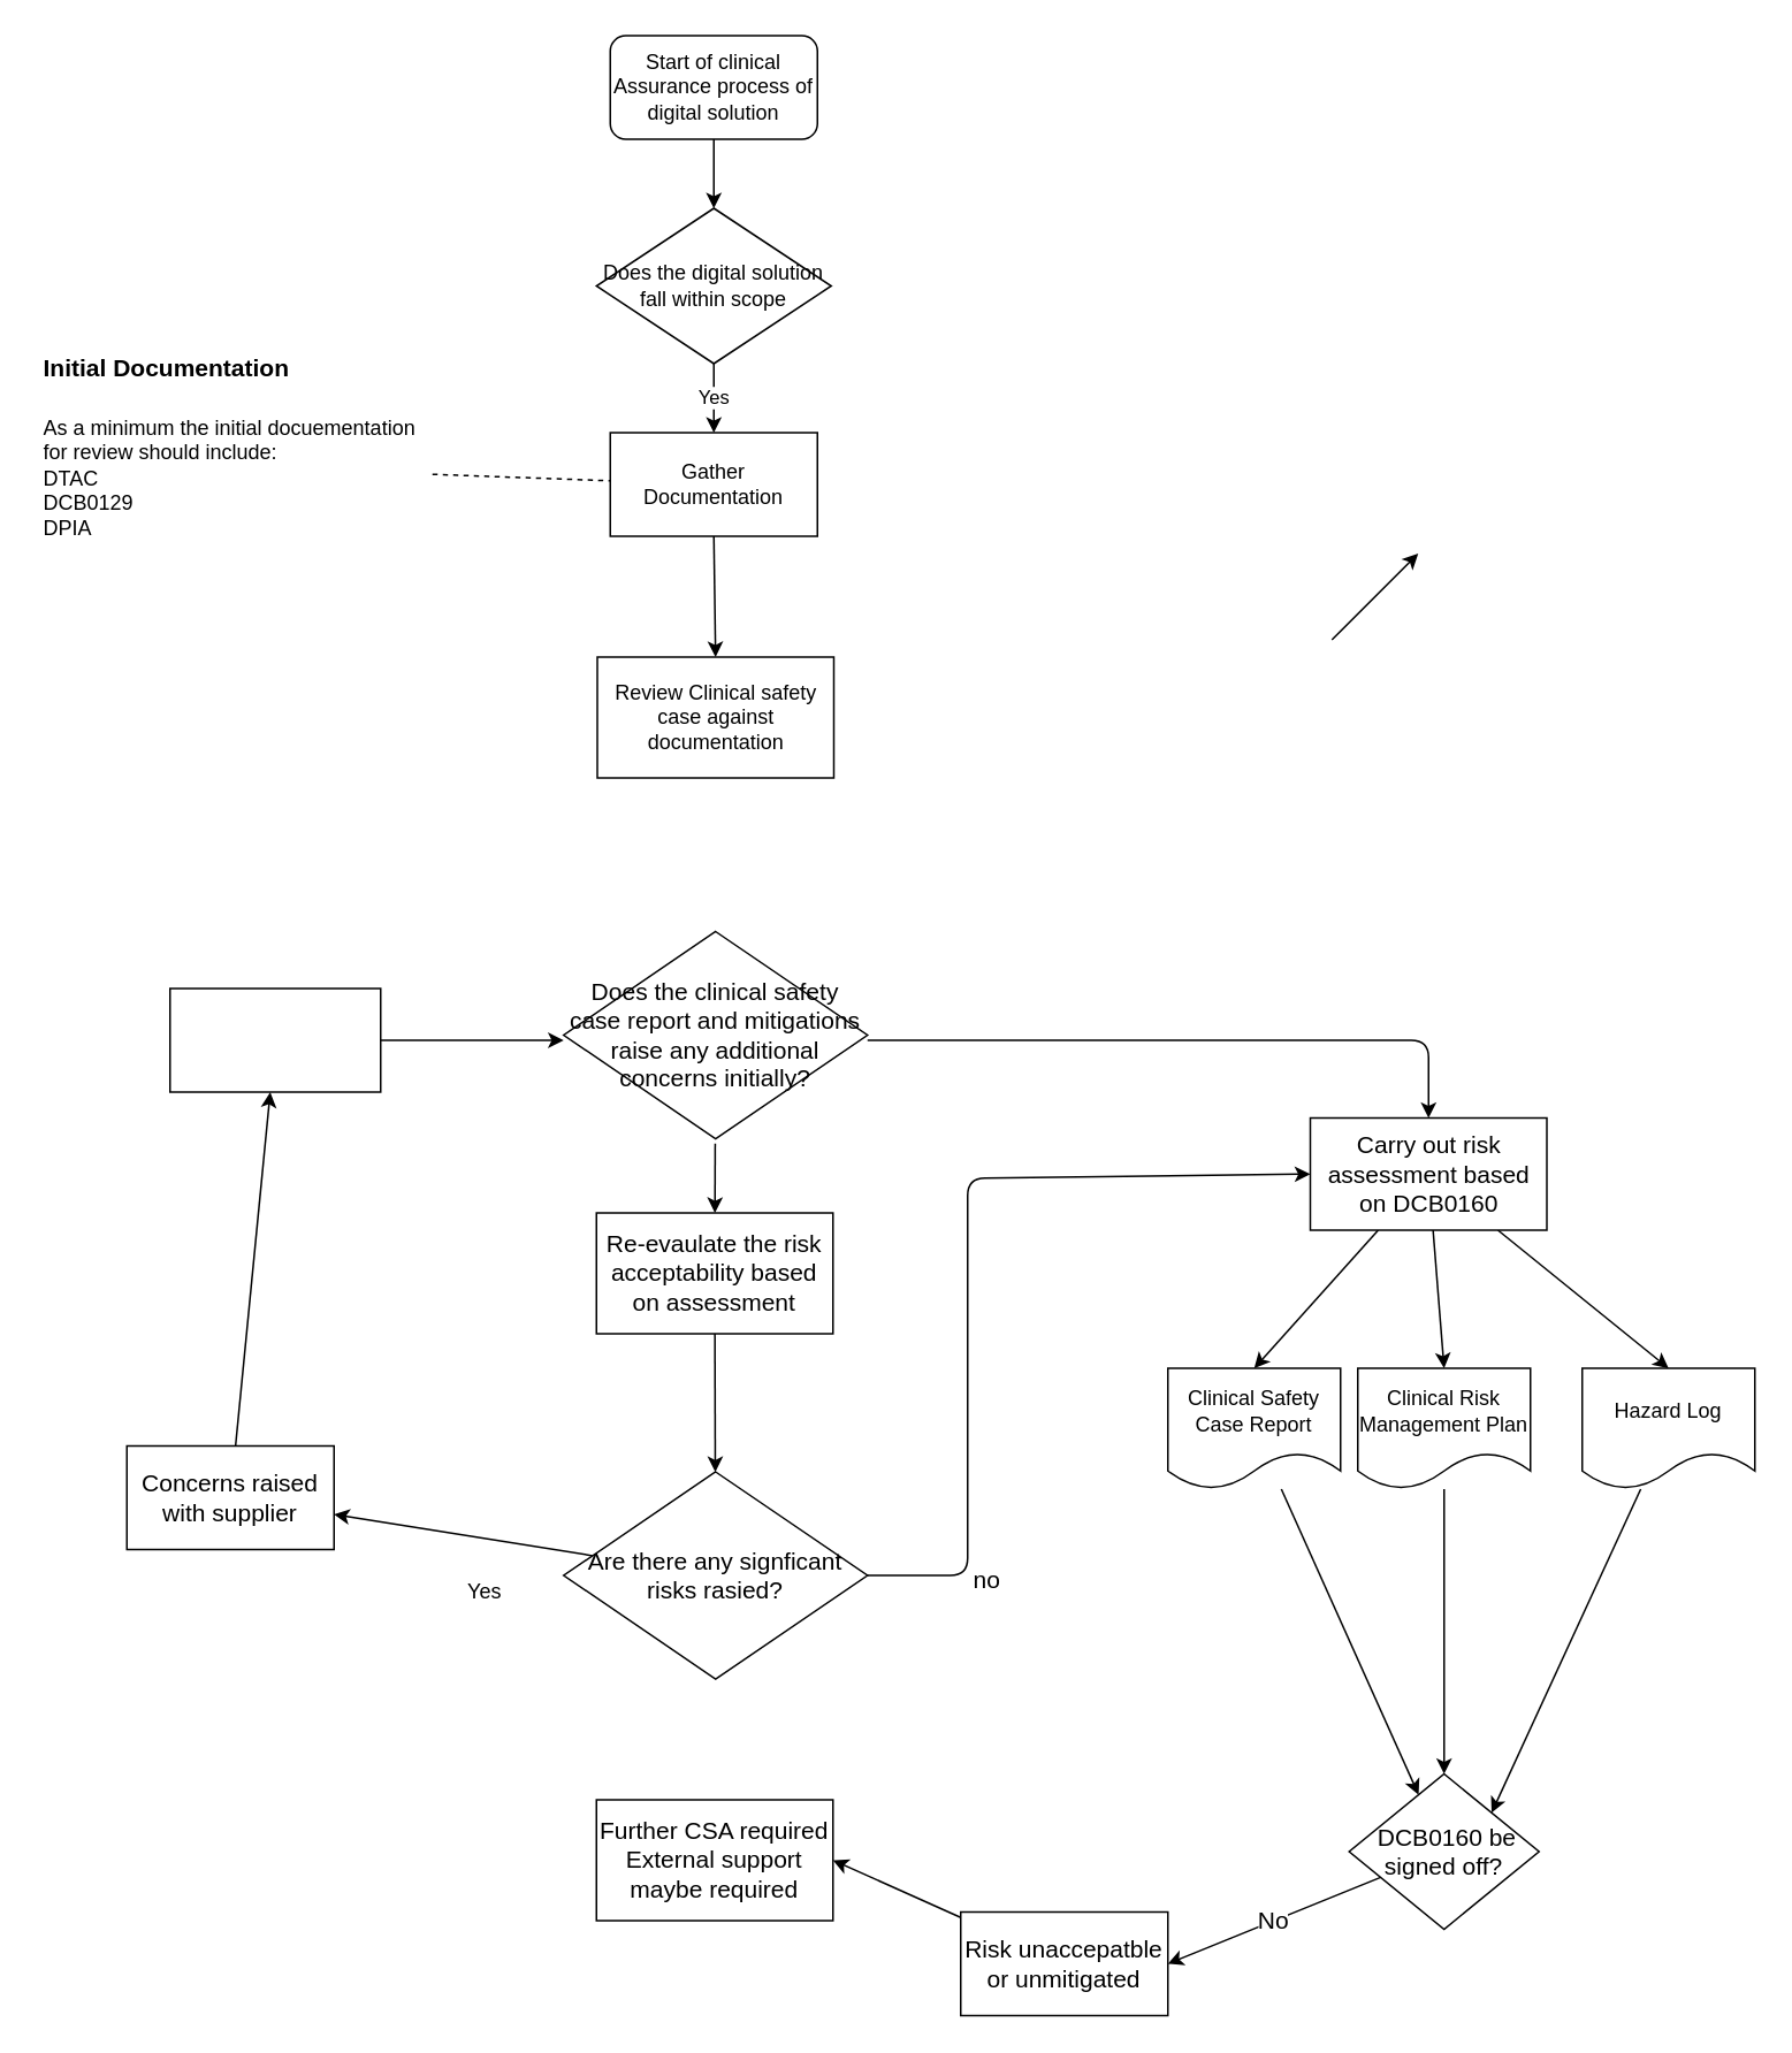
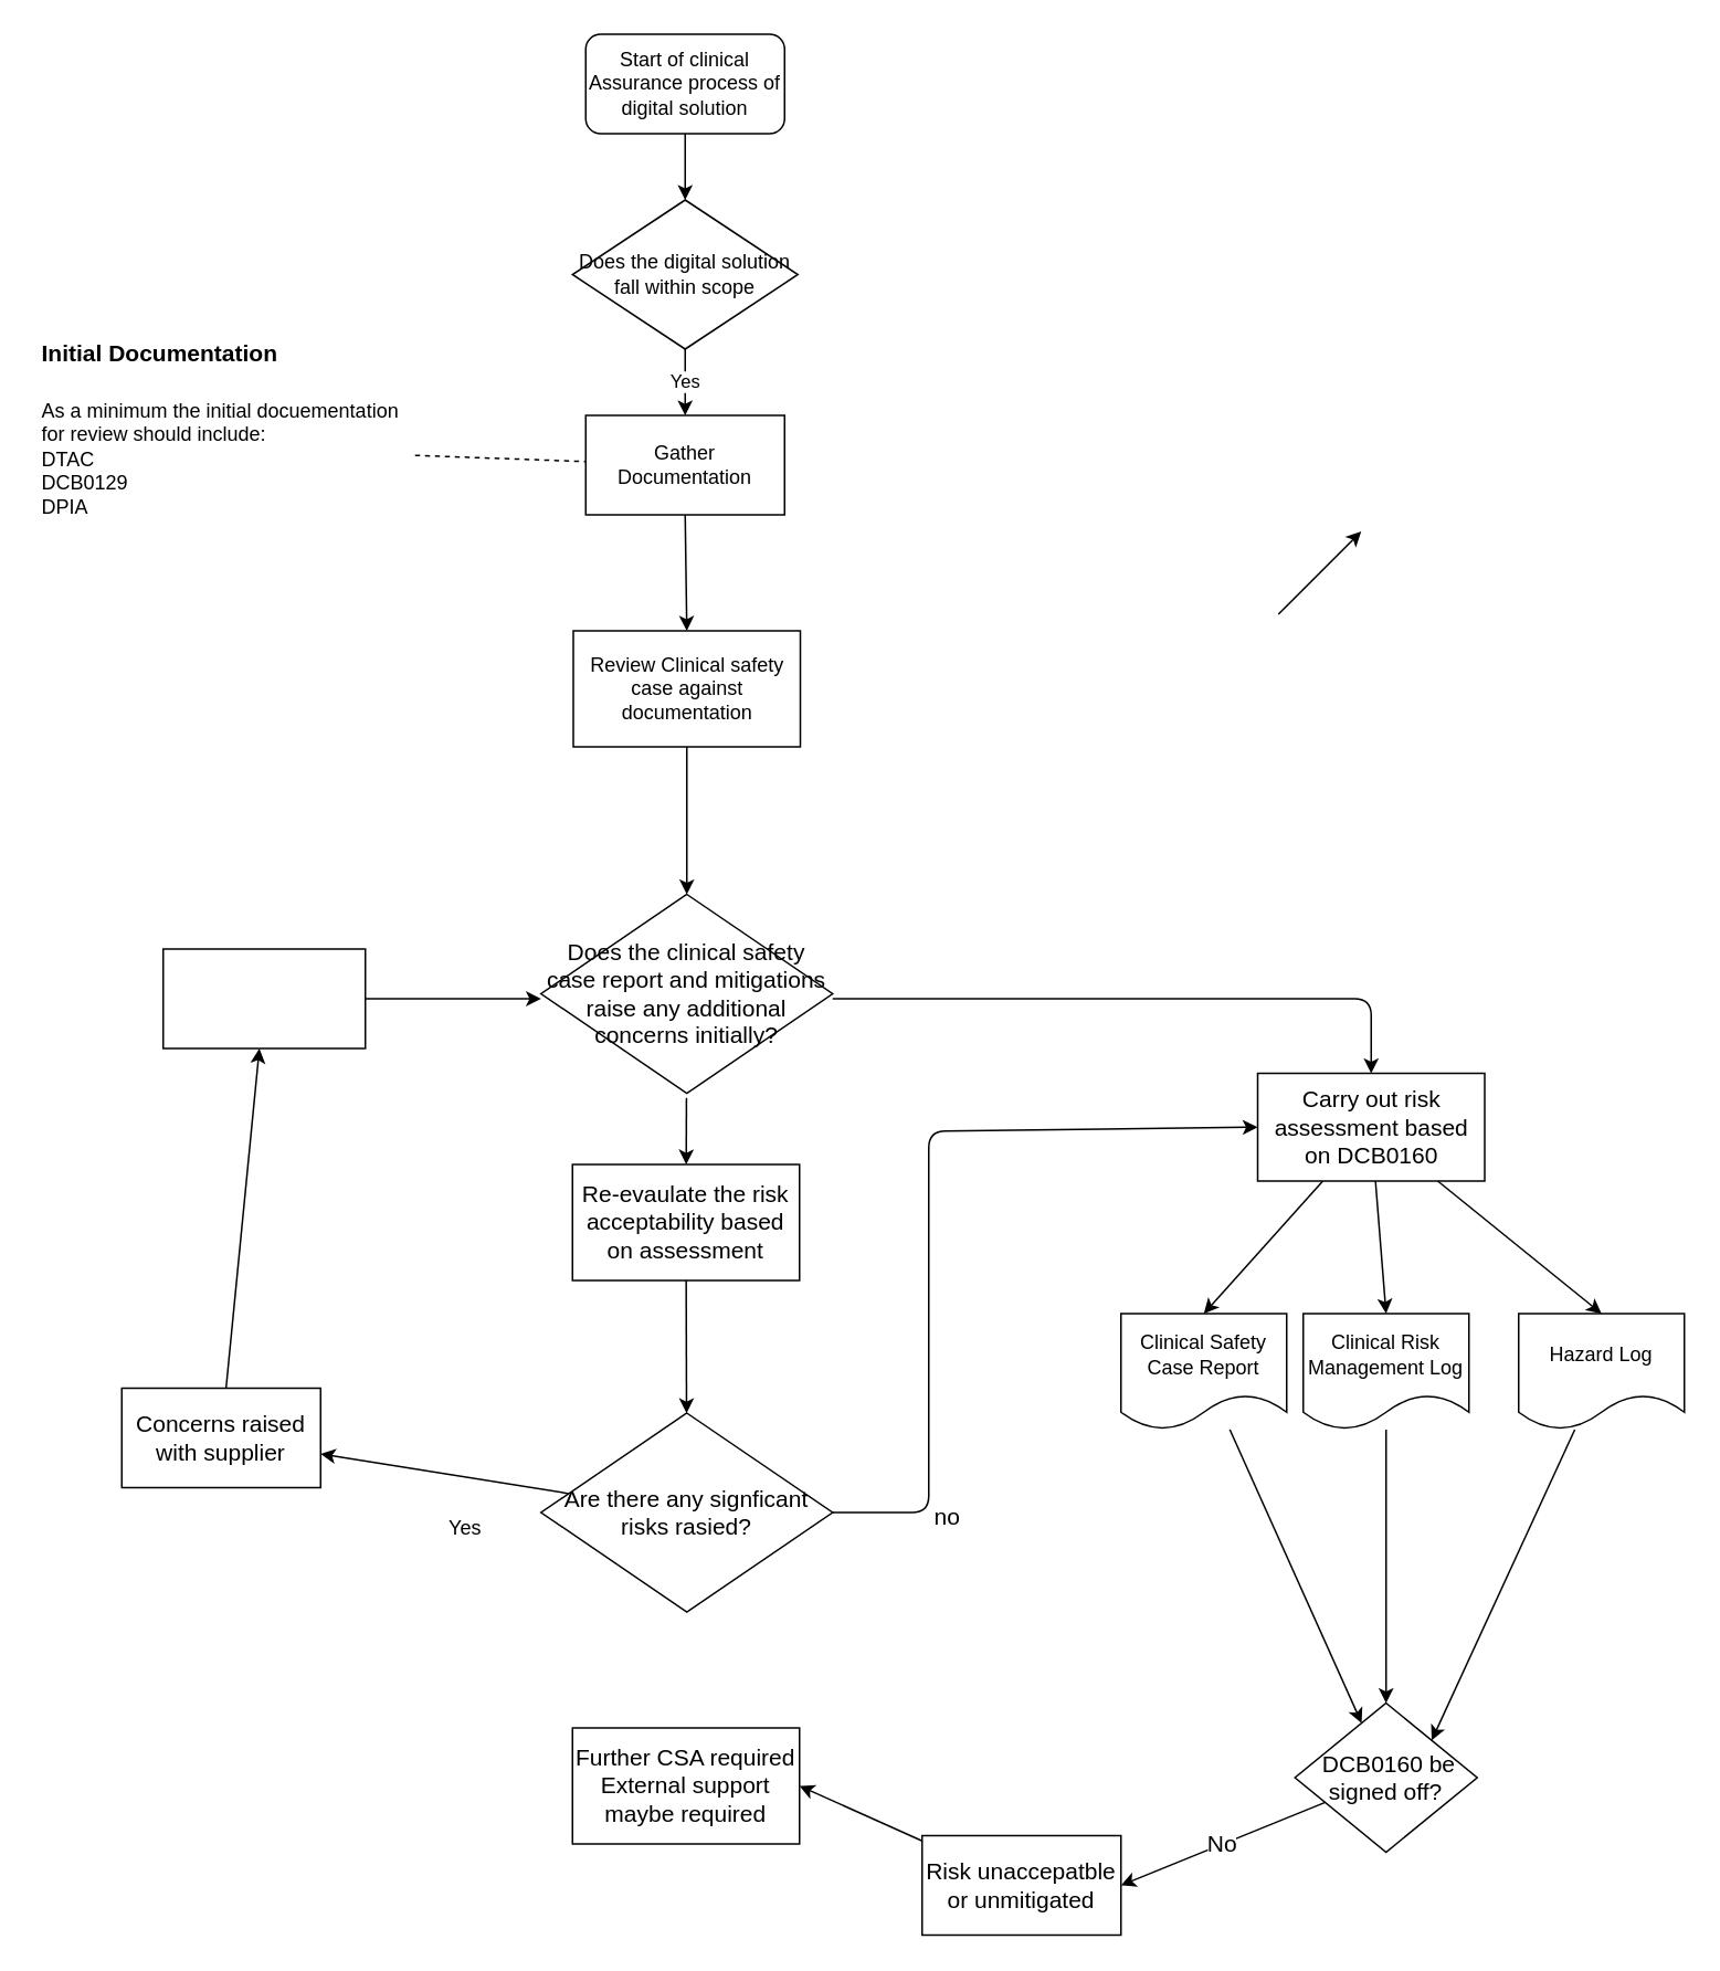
+ <mxCell id="11" style="edgeStyle=none;html=1;entryX=0.5;entryY=0;entryDx=0;entryDy=0;fontSize=14;" parent="1" source="12" target="15" edge="1"><mxGeometry relative="1" as="geometry" /></mxCell>
- <mxCell id="17" value="Clinical Risk Management Plan" style="shape=document;whiteSpace=wrap;html=1;boundedLbl=1;" parent="1" vertex="1"><mxGeometry x="786" y="792" width="100" height="70" as="geometry" /></mxCell>
+ <mxCell id="17" value="Clinical Risk Management Log" style="shape=document;whiteSpace=wrap;html=1;boundedLbl=1;" parent="1" vertex="1"><mxGeometry x="786" y="792" width="100" height="70" as="geometry" /></mxCell>
